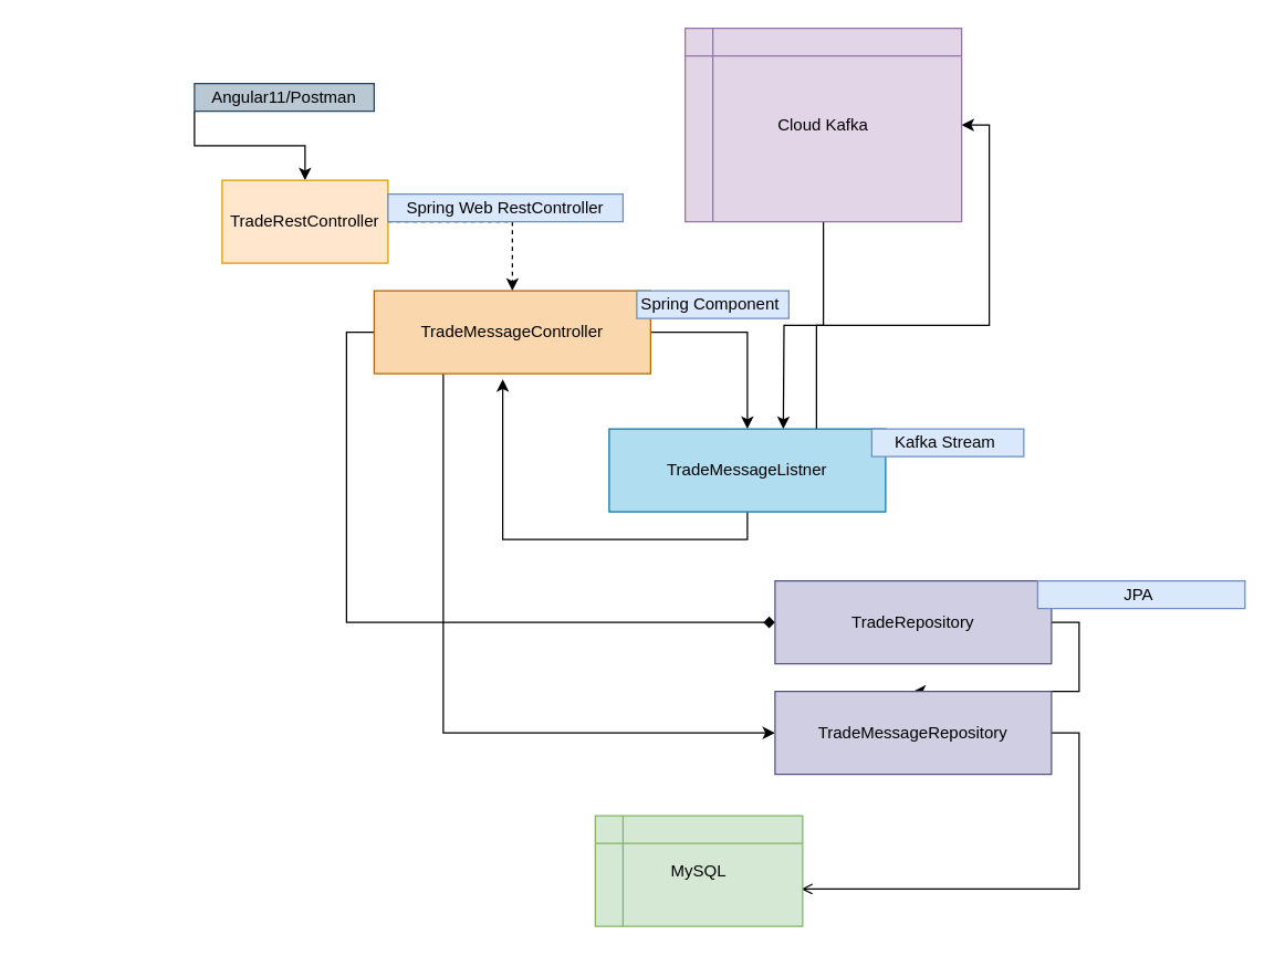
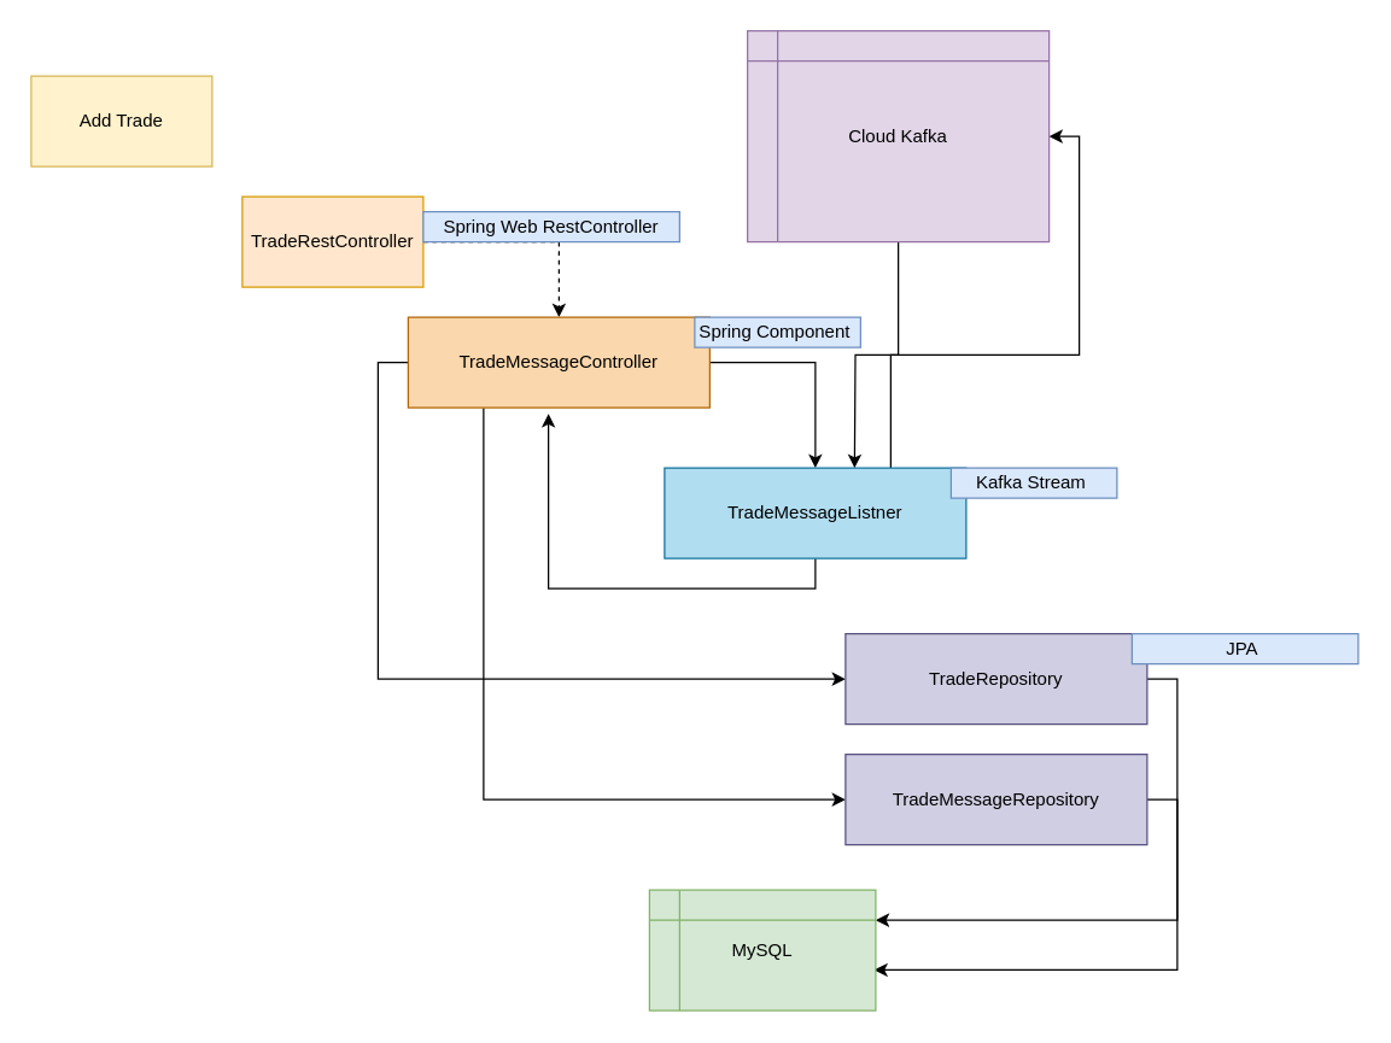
- <mxCell id="4" value="Angular11/Postman" style="text;html=1;strokeColor=#23445d;fillColor=#bac8d3;align=center;verticalAlign=middle;whiteSpace=wrap;rounded=0;" vertex="1" parent="1"><mxGeometry x="140" y="60" width="130" height="20" as="geometry" /></mxCell>
+ <mxCell id="2" value="Add Trade" style="rounded=0;whiteSpace=wrap;html=1;fillColor=#fff2cc;strokeColor=#d6b656;" vertex="1" parent="1"><mxGeometry x="20" y="50" width="120" height="60" as="geometry" /></mxCell>
- <mxCell id="3" style="edgeStyle=orthogonalEdgeStyle;rounded=0;orthogonalLoop=1;jettySize=auto;html=1;exitX=0;exitY=1;exitDx=0;exitDy=0;entryX=0.5;entryY=0;entryDx=0;entryDy=0;" edge="1" parent="1" source="4" target="6"><mxGeometry relative="1" as="geometry" /></mxCell>
- <mxCell id="9" style="edgeStyle=orthogonalEdgeStyle;rounded=0;orthogonalLoop=1;jettySize=auto;html=1;exitX=0;exitY=0.5;exitDx=0;exitDy=0;entryX=0;entryY=0.5;entryDx=0;entryDy=0;endArrow=diamond;" edge="1" parent="1" source="11" target="18"><mxGeometry relative="1" as="geometry" /></mxCell>
+ <mxCell id="9" style="edgeStyle=orthogonalEdgeStyle;rounded=0;orthogonalLoop=1;jettySize=auto;html=1;exitX=0;exitY=0.5;exitDx=0;exitDy=0;entryX=0;entryY=0.5;entryDx=0;entryDy=0;" edge="1" parent="1" source="11" target="18"><mxGeometry relative="1" as="geometry" /></mxCell>
- <mxCell id="17" style="edgeStyle=orthogonalEdgeStyle;rounded=0;orthogonalLoop=1;jettySize=auto;html=1;exitX=1;exitY=0.5;exitDx=0;exitDy=0;" edge="1" parent="1" source="18" target="20"><mxGeometry relative="1" as="geometry" /></mxCell>
+ <mxCell id="17" style="edgeStyle=orthogonalEdgeStyle;rounded=0;orthogonalLoop=1;jettySize=auto;html=1;exitX=1;exitY=0.5;exitDx=0;exitDy=0;entryX=1;entryY=0.25;entryDx=0;entryDy=0;" edge="1" parent="1" source="18" target="21"><mxGeometry relative="1" as="geometry" /></mxCell>
- <mxCell id="19" style="edgeStyle=orthogonalEdgeStyle;rounded=0;orthogonalLoop=1;jettySize=auto;html=1;exitX=1;exitY=0.5;exitDx=0;exitDy=0;entryX=0.993;entryY=0.663;entryDx=0;entryDy=0;entryPerimeter=0;endArrow=open;" edge="1" parent="1" source="20" target="21"><mxGeometry relative="1" as="geometry" /></mxCell>
+ <mxCell id="19" style="edgeStyle=orthogonalEdgeStyle;rounded=0;orthogonalLoop=1;jettySize=auto;html=1;exitX=1;exitY=0.5;exitDx=0;exitDy=0;entryX=0.993;entryY=0.663;entryDx=0;entryDy=0;entryPerimeter=0;" edge="1" parent="1" source="20" target="21"><mxGeometry relative="1" as="geometry" /></mxCell>
